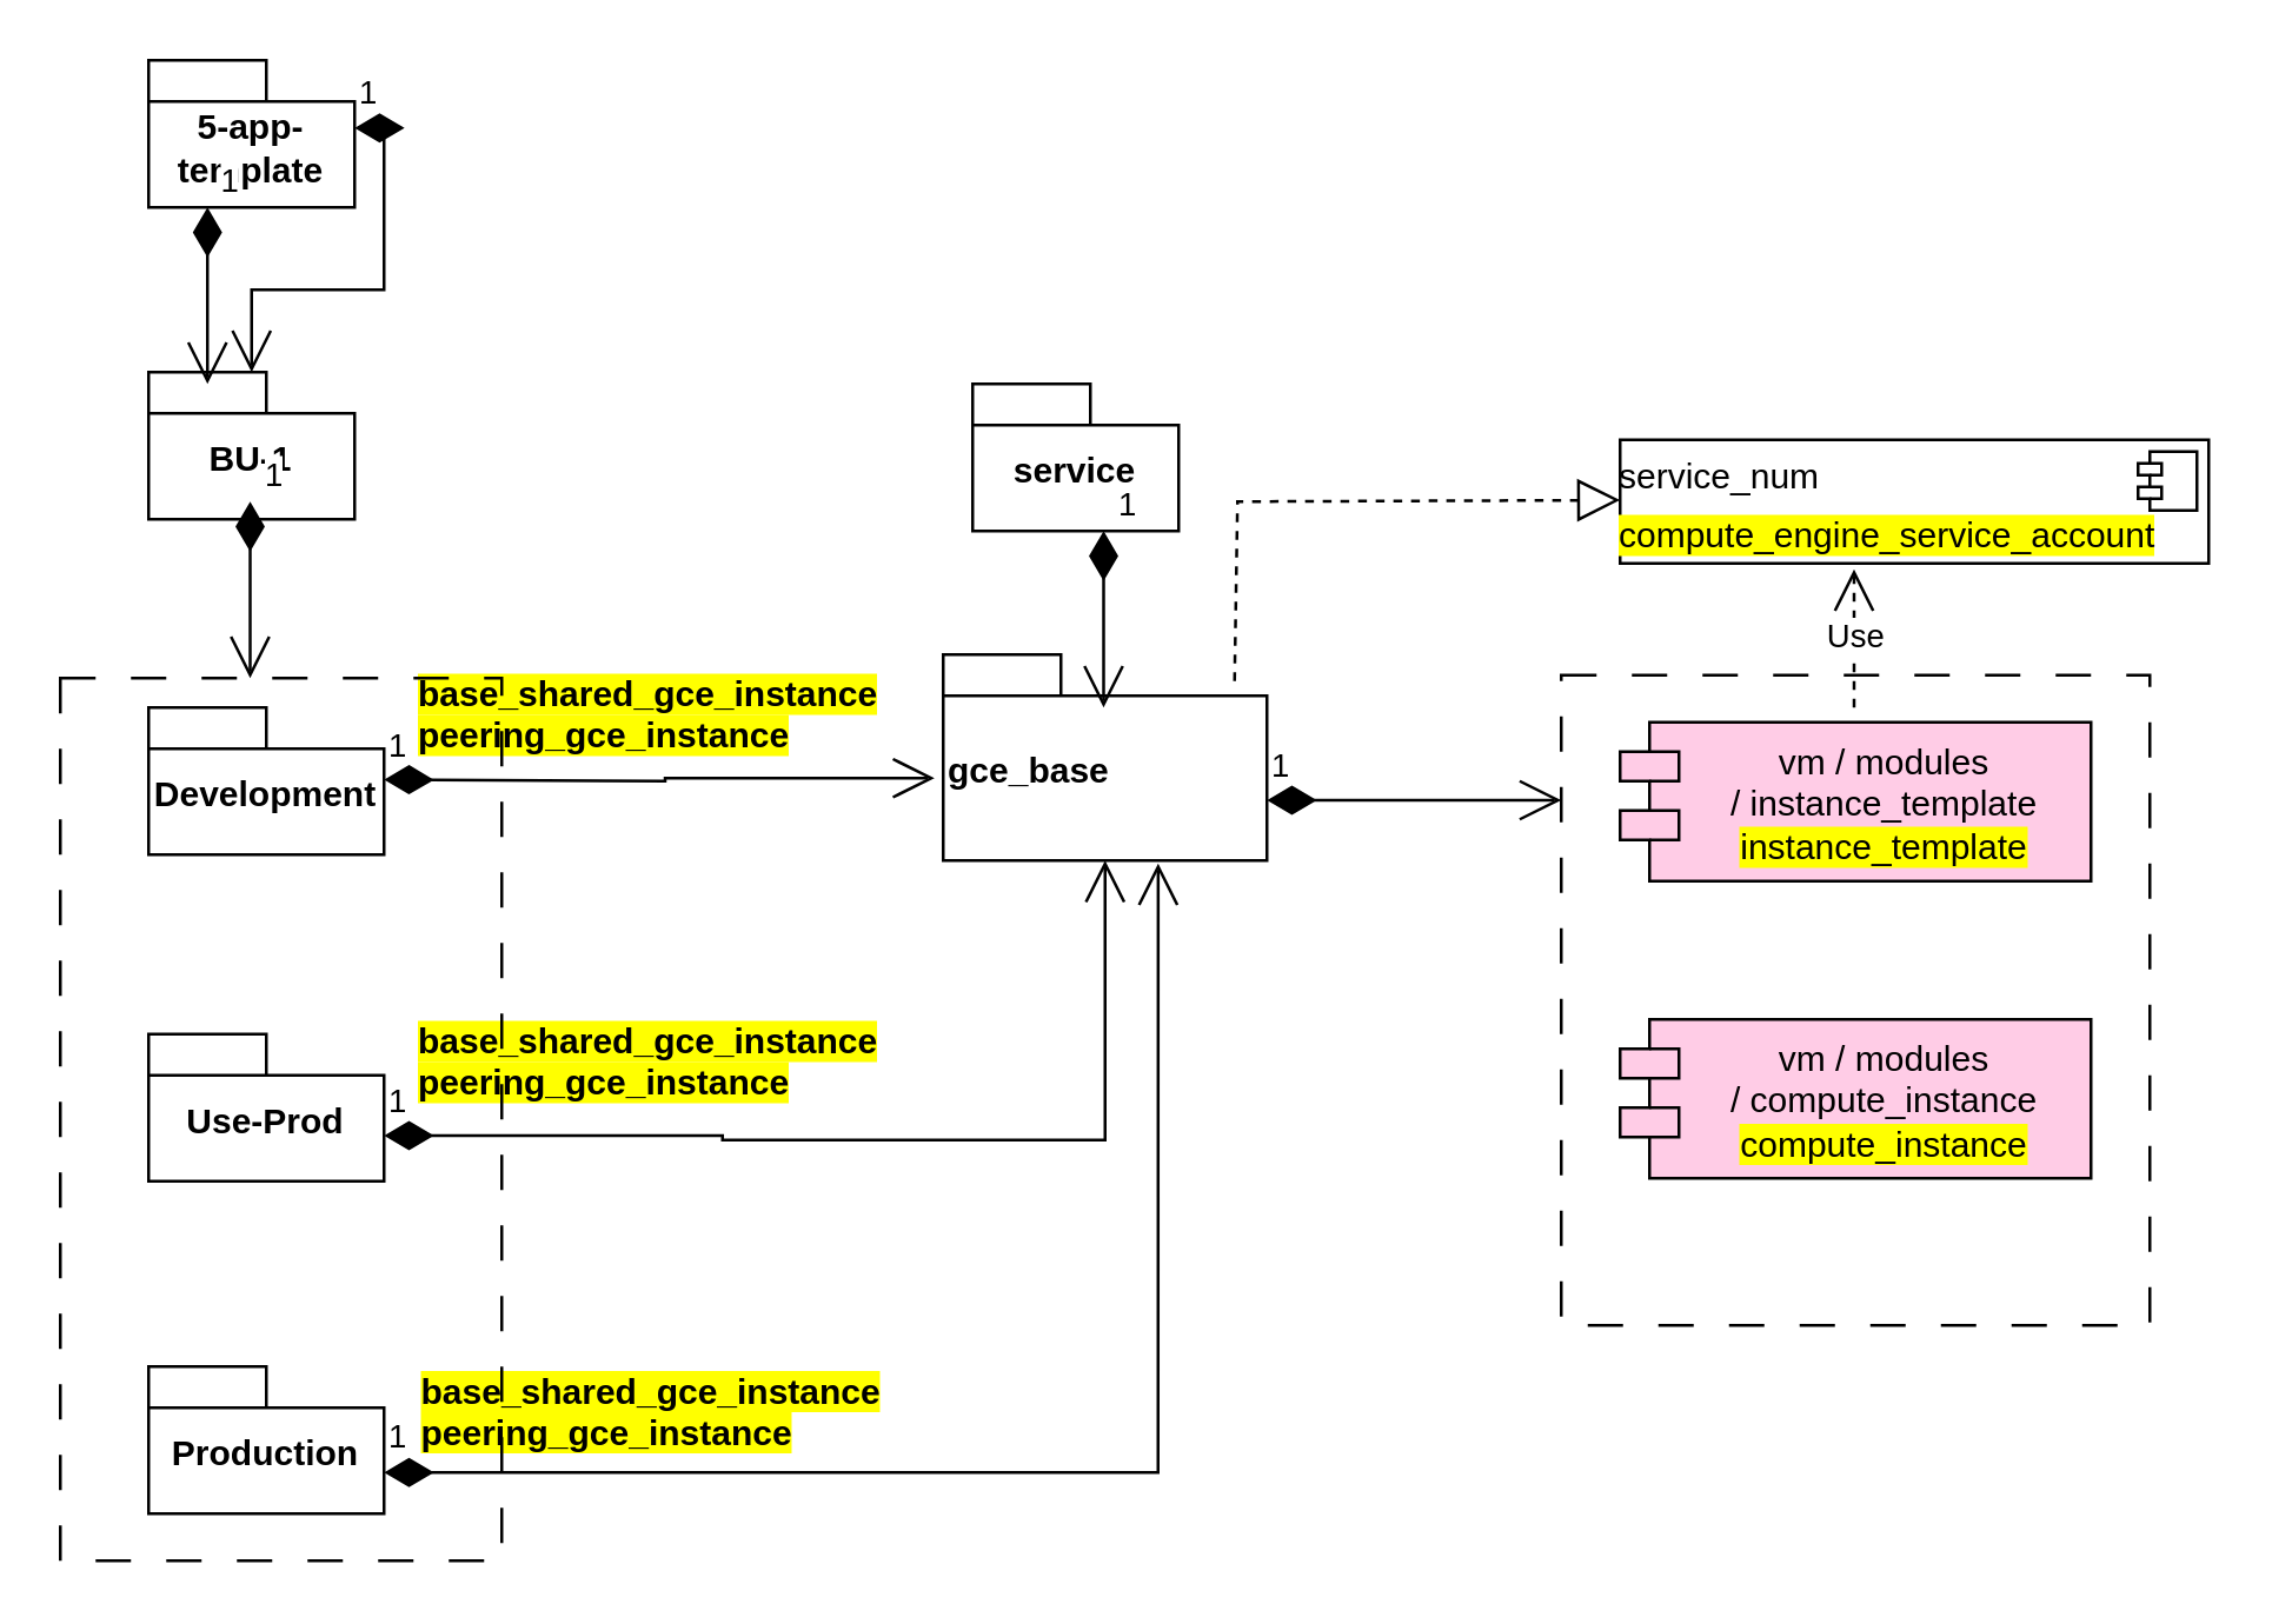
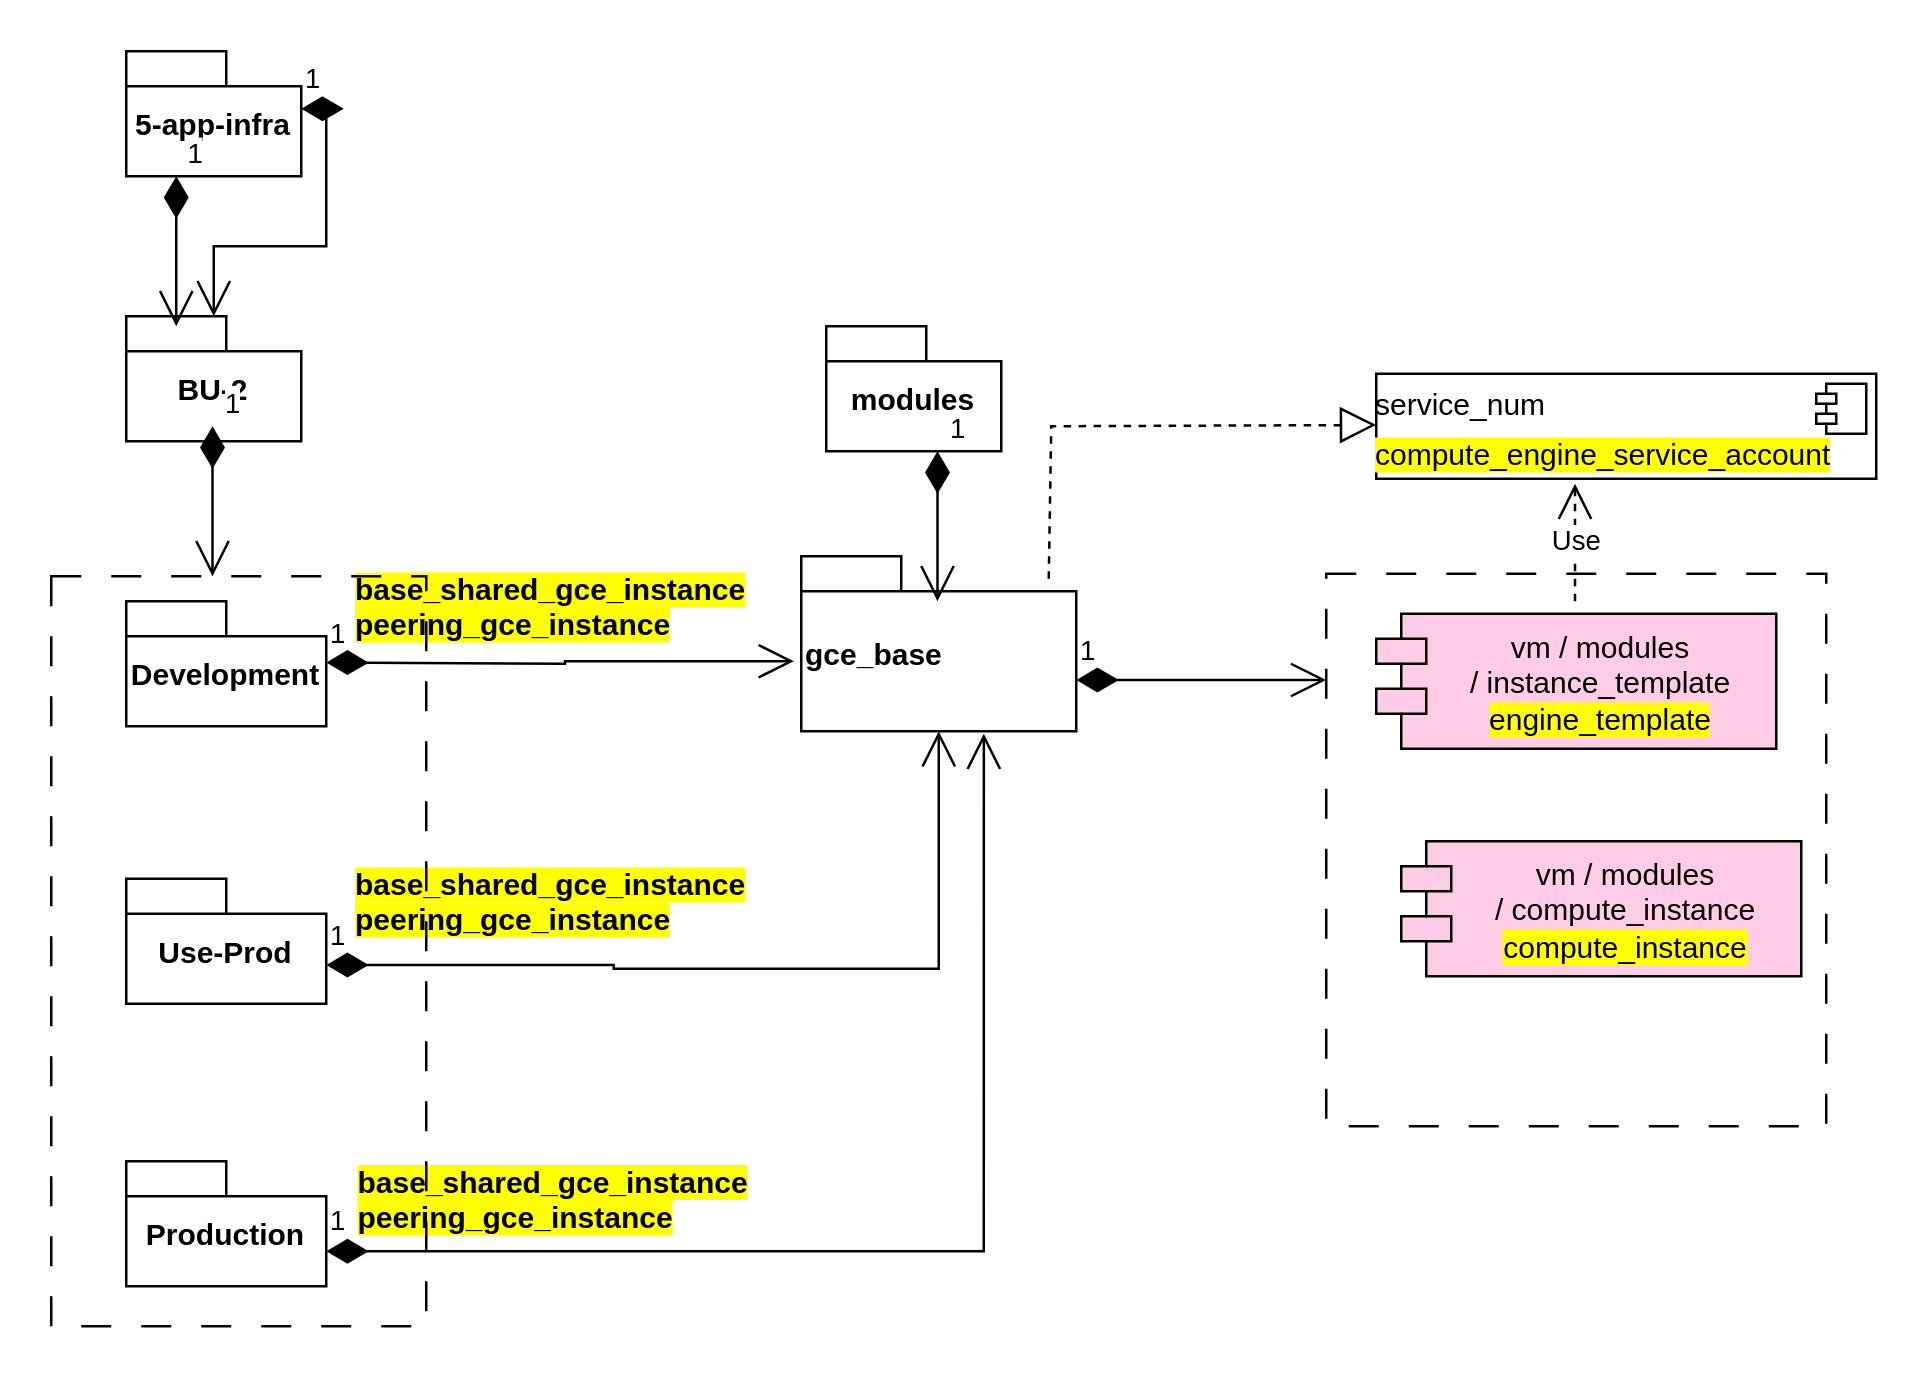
- <mxCell id="4" value="5-app-template" style="shape=folder;fontStyle=1;spacingTop=10;tabWidth=40;tabHeight=14;tabPosition=left;html=1;whiteSpace=wrap;" vertex="1" parent="1"><mxGeometry x="50" y="20" width="70" height="50" as="geometry" /></mxCell>
+ <mxCell id="4" value="5-app-infra" style="shape=folder;fontStyle=1;spacingTop=10;tabWidth=40;tabHeight=14;tabPosition=left;html=1;whiteSpace=wrap;" vertex="1" parent="1"><mxGeometry x="50" y="20" width="70" height="50" as="geometry" /></mxCell>
- <mxCell id="5" value="BU-1" style="shape=folder;fontStyle=1;spacingTop=10;tabWidth=40;tabHeight=14;tabPosition=left;html=1;whiteSpace=wrap;" vertex="1" parent="1"><mxGeometry x="50" y="126" width="70" height="50" as="geometry" /></mxCell>
+ <mxCell id="5" value="BU-2" style="shape=folder;fontStyle=1;spacingTop=10;tabWidth=40;tabHeight=14;tabPosition=left;html=1;whiteSpace=wrap;" vertex="1" parent="1"><mxGeometry x="50" y="126" width="70" height="50" as="geometry" /></mxCell>
- <mxCell id="9" value="service" style="shape=folder;fontStyle=1;spacingTop=10;tabWidth=40;tabHeight=14;tabPosition=left;html=1;whiteSpace=wrap;" vertex="1" parent="1"><mxGeometry x="330" y="130" width="70" height="50" as="geometry" /></mxCell>
+ <mxCell id="9" value="modules" style="shape=folder;fontStyle=1;spacingTop=10;tabWidth=40;tabHeight=14;tabPosition=left;html=1;whiteSpace=wrap;" vertex="1" parent="1"><mxGeometry x="330" y="130" width="70" height="50" as="geometry" /></mxCell>
- <mxCell id="17" value="vm / modules /&amp;nbsp;instance_template&lt;br&gt;&lt;span style=&quot;background-color: rgb(255, 255, 0);&quot;&gt;instance_template&lt;/span&gt;" style="shape=module;align=left;spacingLeft=20;align=center;verticalAlign=top;whiteSpace=wrap;html=1;fillColor=#FFCCE6;" vertex="1" parent="1"><mxGeometry x="550" y="245" width="160" height="54" as="geometry" /></mxCell>
+ <mxCell id="17" value="vm / modules /&amp;nbsp;instance_template&lt;br&gt;&lt;span style=&quot;background-color: rgb(255, 255, 0);&quot;&gt;engine_template&lt;/span&gt;" style="shape=module;align=left;spacingLeft=20;align=center;verticalAlign=top;whiteSpace=wrap;html=1;fillColor=#FFCCE6;" vertex="1" parent="1"><mxGeometry x="550" y="245" width="160" height="54" as="geometry" /></mxCell>
- <mxCell id="18" value="vm / modules /&amp;nbsp;compute_instance&lt;br&gt;&lt;span style=&quot;background-color: rgb(255, 255, 0);&quot;&gt;compute_instance&lt;/span&gt;" style="shape=module;align=left;spacingLeft=20;align=center;verticalAlign=top;whiteSpace=wrap;html=1;fillColor=#FFCCE6;" vertex="1" parent="1"><mxGeometry x="550" y="346" width="160" height="54" as="geometry" /></mxCell>
+ <mxCell id="18" value="vm / modules /&amp;nbsp;compute_instance&lt;br&gt;&lt;span style=&quot;background-color: rgb(255, 255, 0);&quot;&gt;compute_instance&lt;/span&gt;" style="shape=module;align=left;spacingLeft=20;align=center;verticalAlign=top;whiteSpace=wrap;html=1;fillColor=#FFCCE6;" vertex="1" parent="1"><mxGeometry x="560" y="336" width="160" height="54" as="geometry" /></mxCell>
